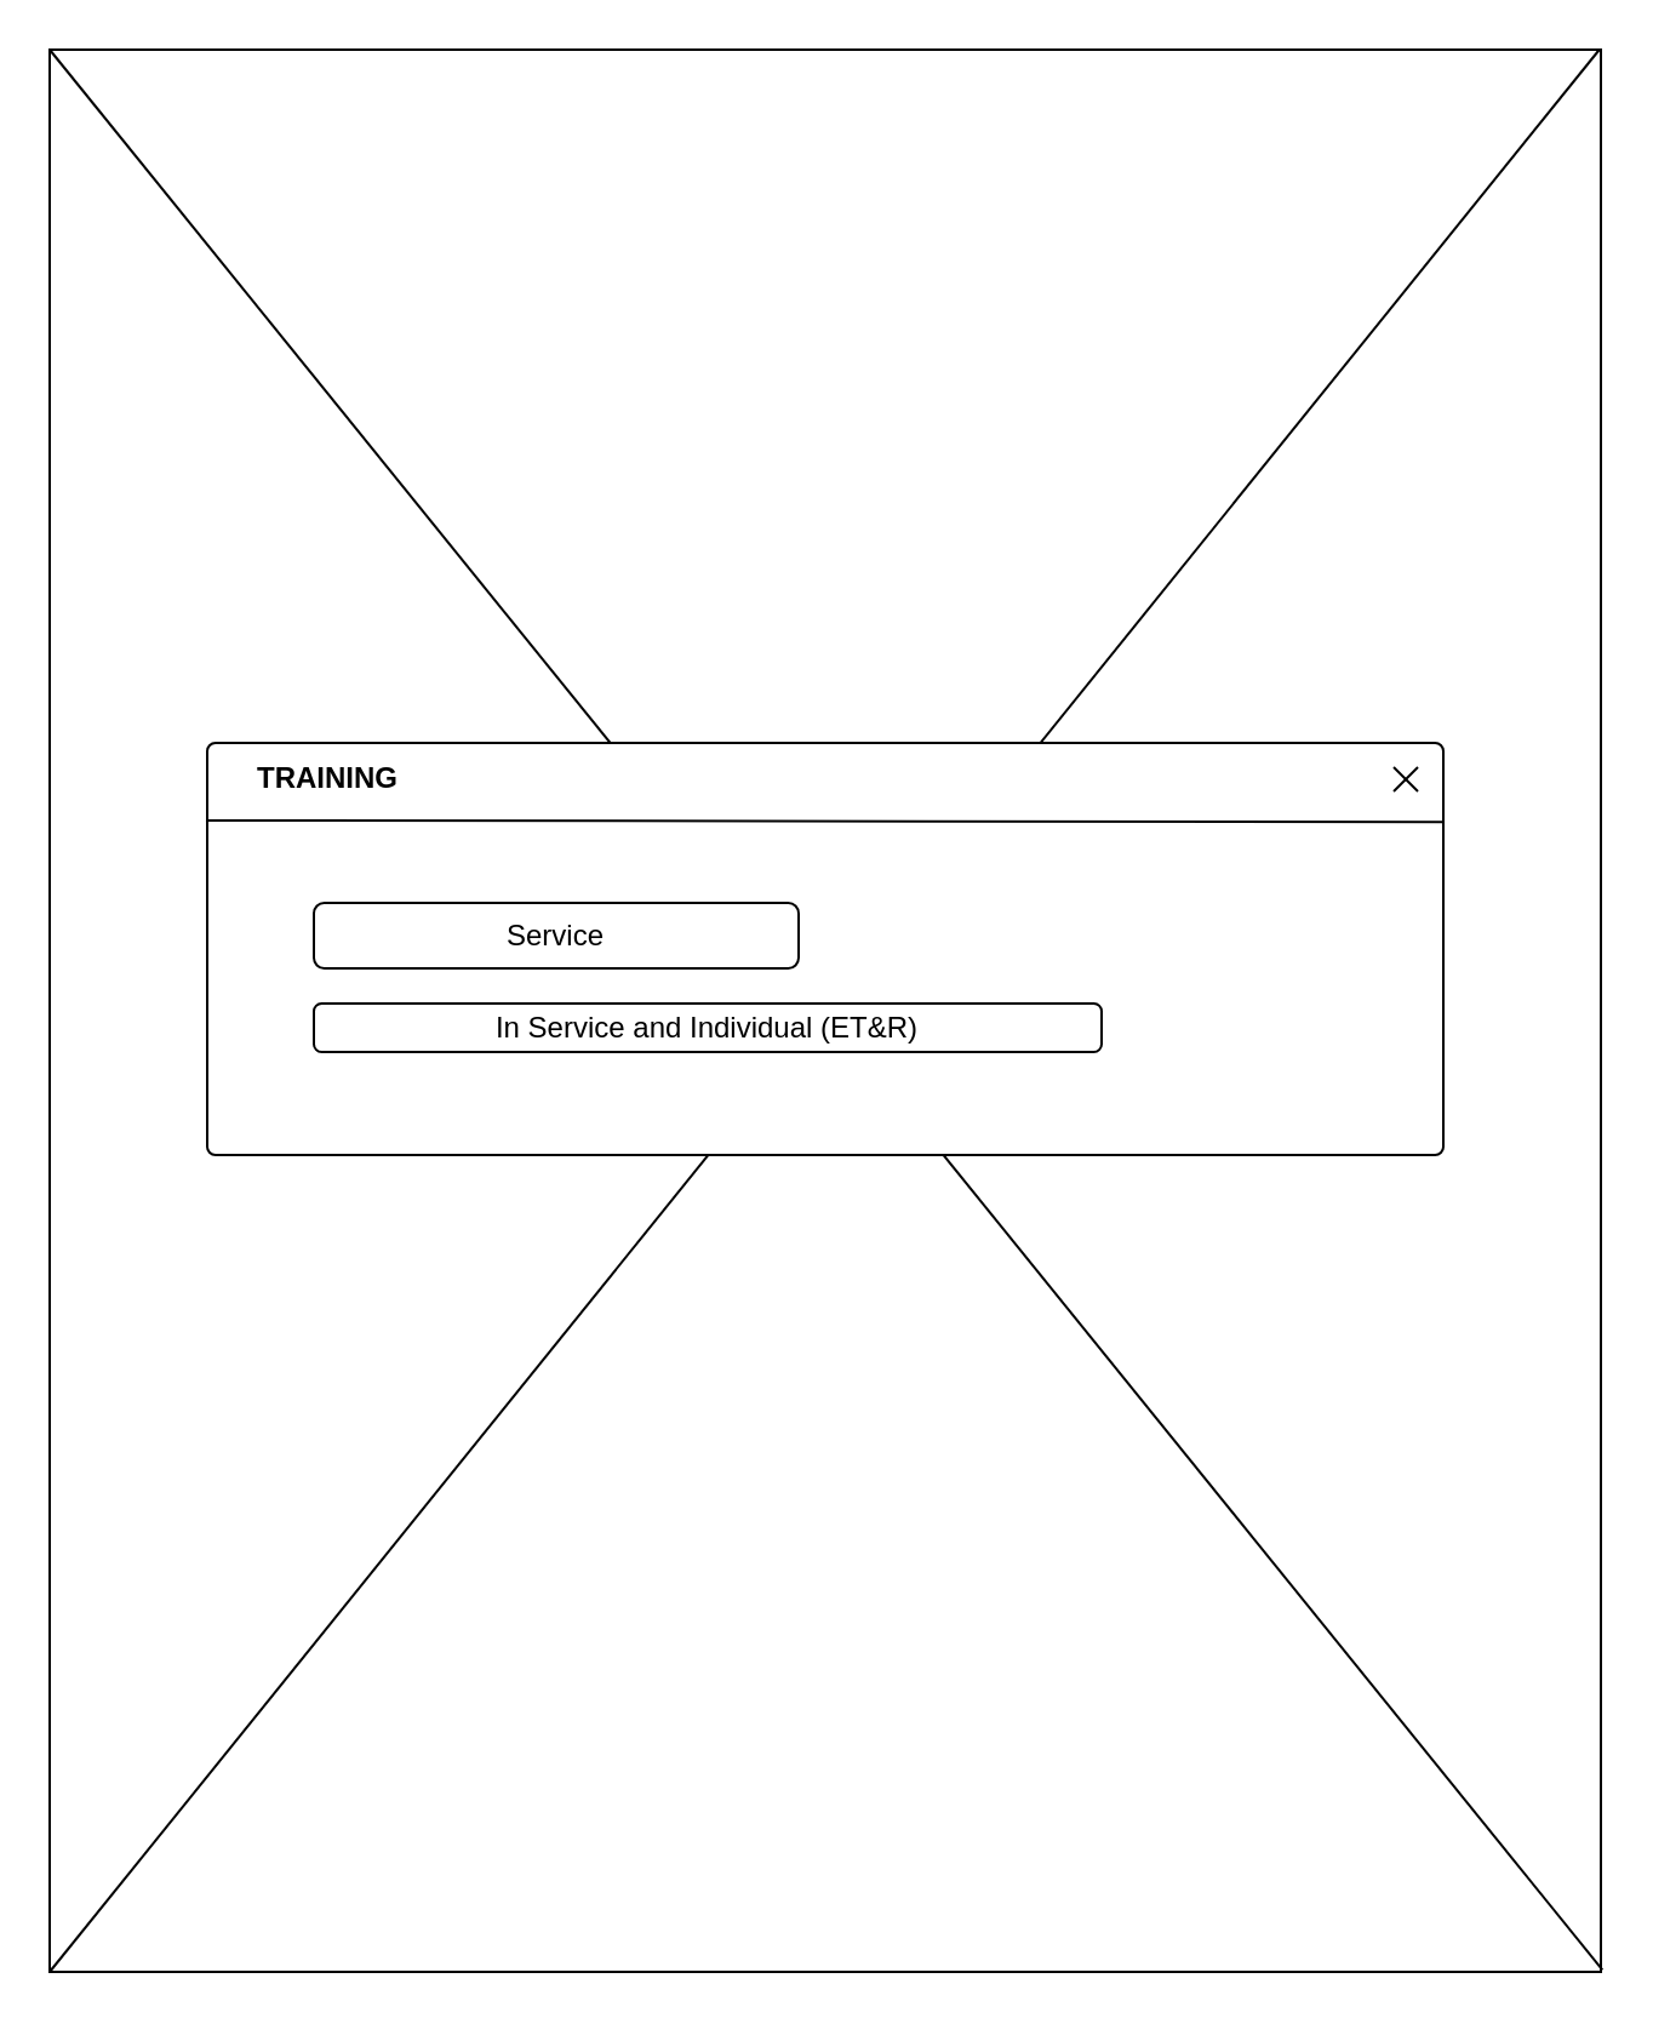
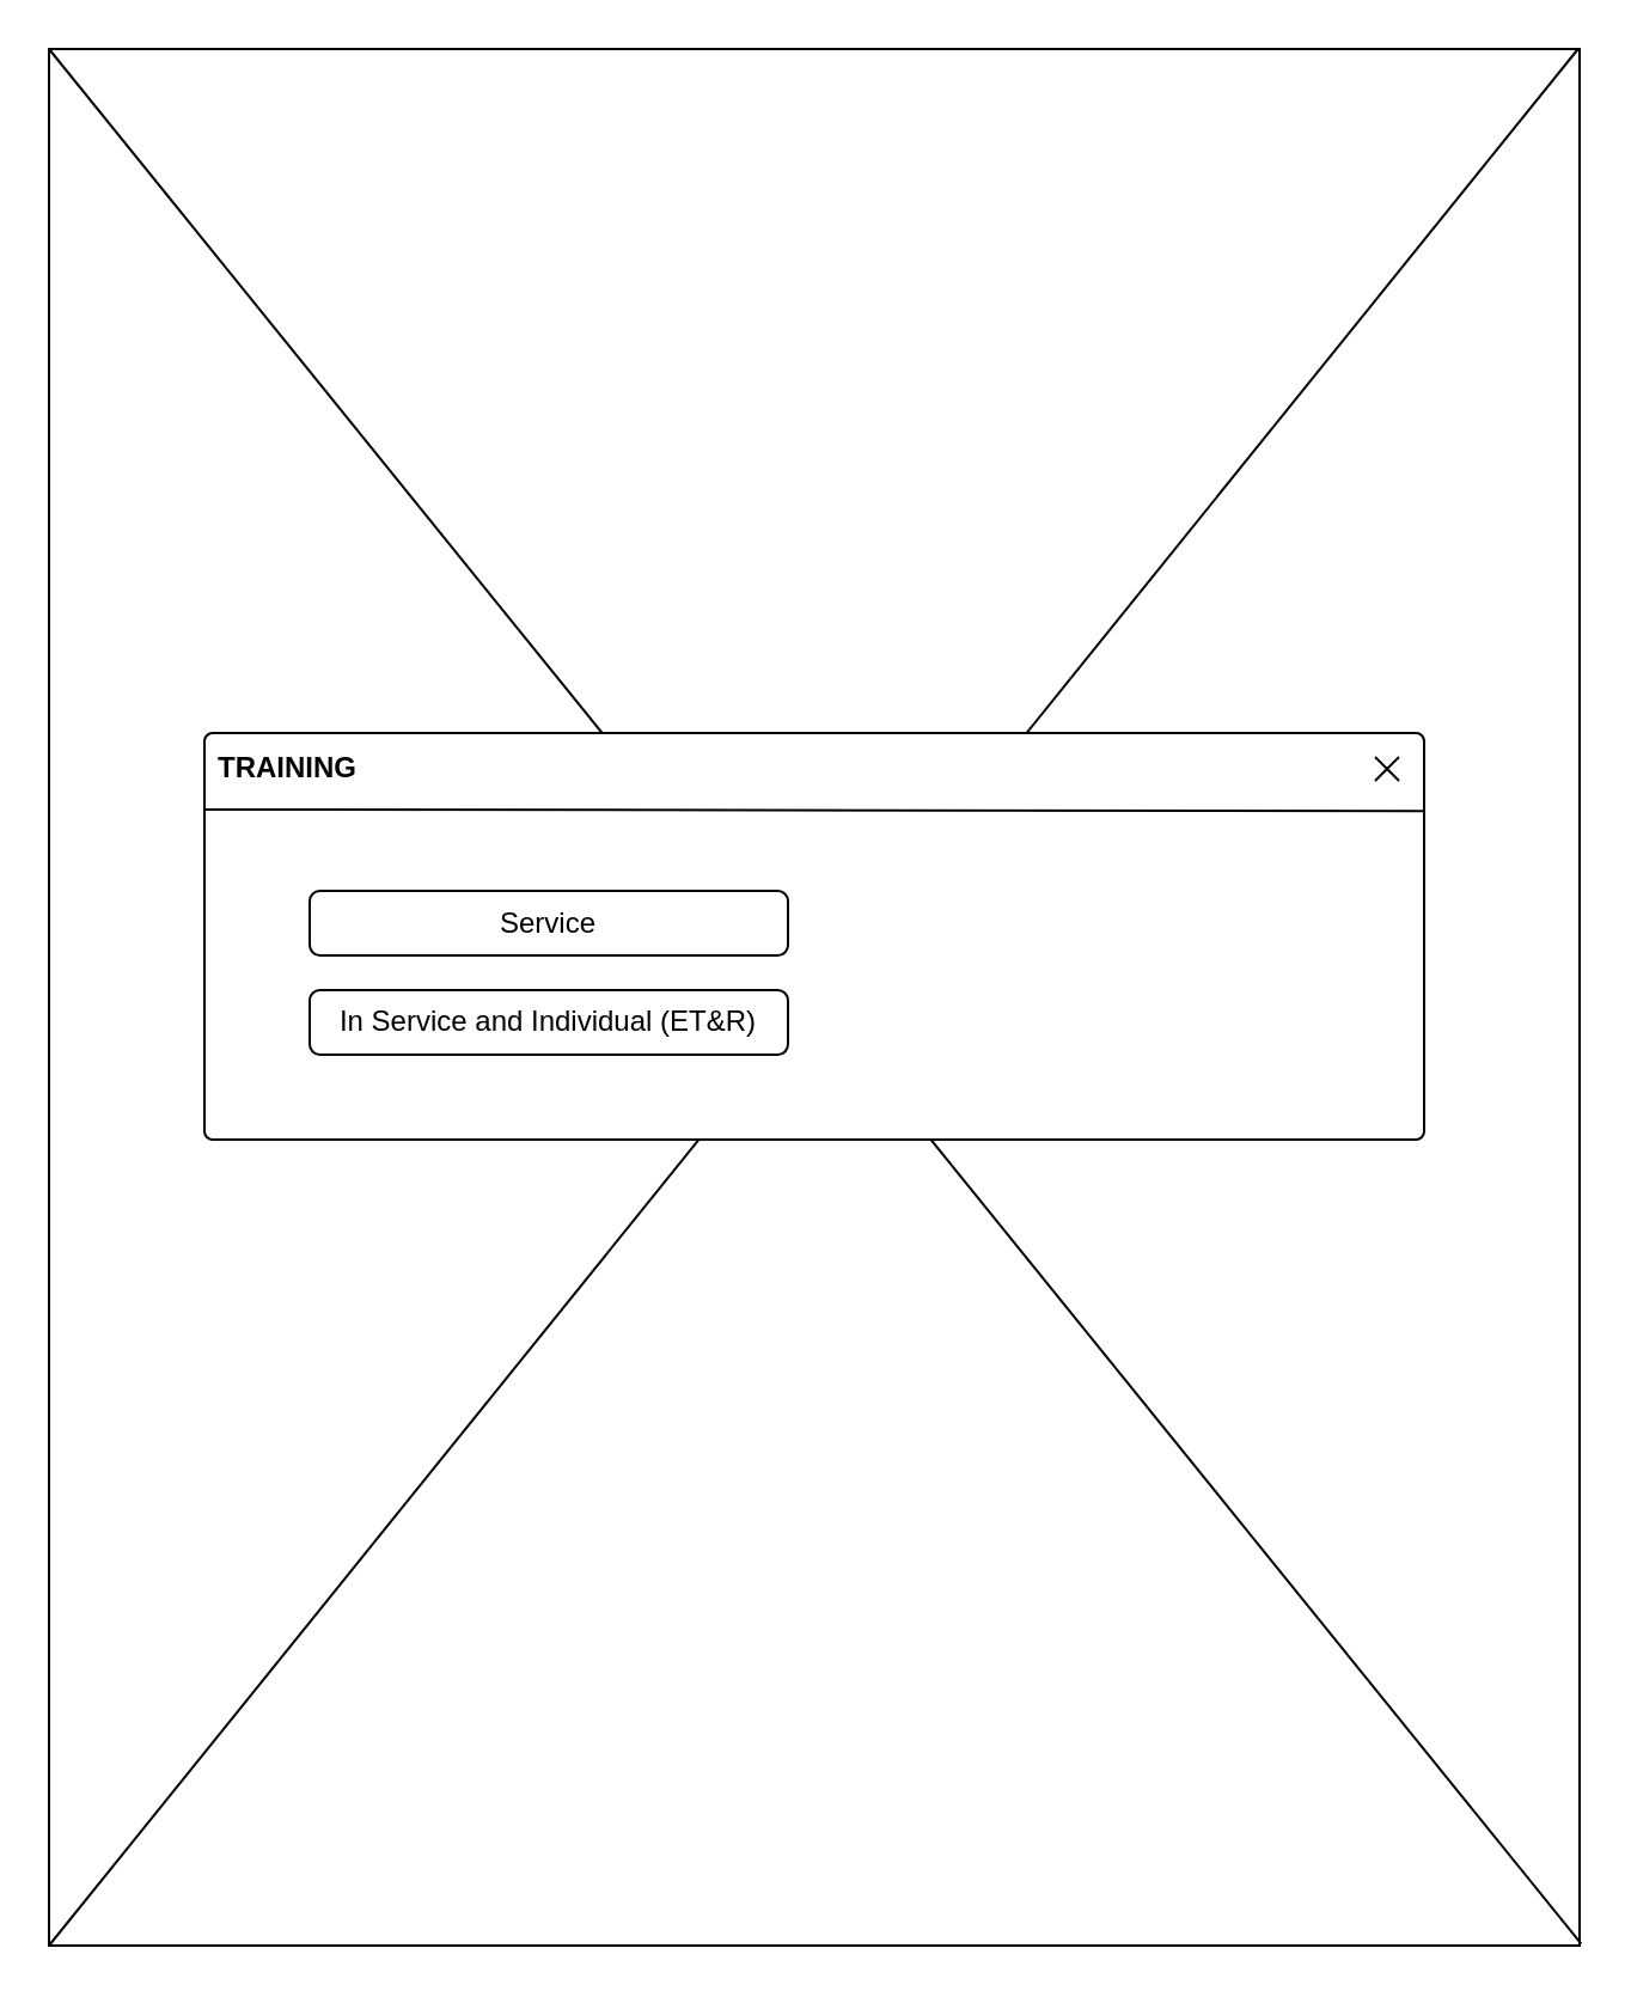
- <mxCell id="7" value="&lt;b&gt;TRAINING&lt;/b&gt;" style="text;html=1;strokeColor=none;fillColor=none;align=center;verticalAlign=middle;whiteSpace=wrap;rounded=0;fontColor=#000000;" vertex="1" parent="1"><mxGeometry x="114.5" y="311" width="40" height="20" as="geometry" /></mxCell>
+ <mxCell id="7" value="&lt;b&gt;TRAINING&lt;/b&gt;" style="text;html=1;strokeColor=none;fillColor=none;align=center;verticalAlign=middle;whiteSpace=wrap;rounded=0;fontColor=#000000;" vertex="1" parent="1"><mxGeometry x="99.5" y="311" width="40" height="20" as="geometry" /></mxCell>
- <mxCell id="11" value="&lt;span style=&quot;white-space: normal&quot;&gt;In Service and Individual (ET&amp;amp;R)&lt;/span&gt;" style="rounded=1;whiteSpace=wrap;html=1;strokeColor=#000000;fontColor=#000000;align=center;arcSize=16;" vertex="1" parent="1"><mxGeometry x="129" y="413.5" width="325" height="20" as="geometry" /></mxCell>
+ <mxCell id="11" value="&lt;span style=&quot;white-space: normal&quot;&gt;In Service and Individual (ET&amp;amp;R)&lt;/span&gt;" style="rounded=1;whiteSpace=wrap;html=1;strokeColor=#000000;fontColor=#000000;align=center;arcSize=16;" vertex="1" parent="1"><mxGeometry x="129" y="413.5" width="200" height="27" as="geometry" /></mxCell>
